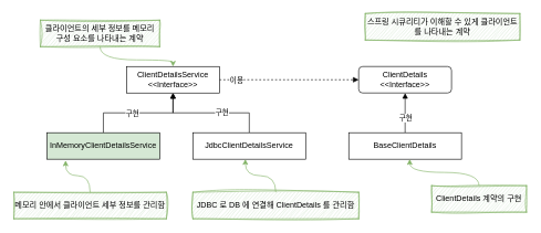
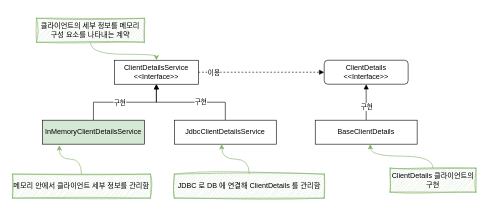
- <mxCell id="20" value="스프링 시큐리티가 이해할 수 있게 클라이언트를 나타내는 계약" style="text;html=1;align=center;verticalAlign=middle;whiteSpace=wrap;rounded=0;fillColor=#d5e8d4;strokeColor=#82b366;sketch=1;curveFitting=1;jiggle=2;" vertex="1" parent="1"><mxGeometry x="550" y="20" width="233" height="40" as="geometry" /></mxCell>
- <mxCell id="19" value="ClientDetails 계약의 구현" style="text;html=1;align=center;verticalAlign=middle;whiteSpace=wrap;rounded=0;fillColor=#d5e8d4;strokeColor=#82b366;sketch=1;curveFitting=1;jiggle=2;" vertex="1" parent="1"><mxGeometry x="650" y="280" width="143" height="40" as="geometry" /></mxCell>
+ <mxCell id="19" value="ClientDetails 클라이언트의 구현" style="text;html=1;align=center;verticalAlign=middle;whiteSpace=wrap;rounded=0;fillColor=#d5e8d4;strokeColor=#82b366;sketch=1;curveFitting=1;jiggle=2;" vertex="1" parent="1"><mxGeometry x="650" y="280" width="143" height="40" as="geometry" /></mxCell>
